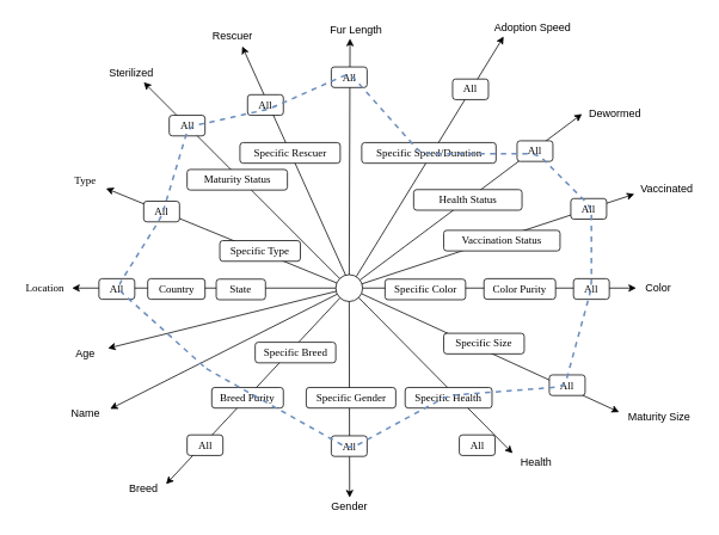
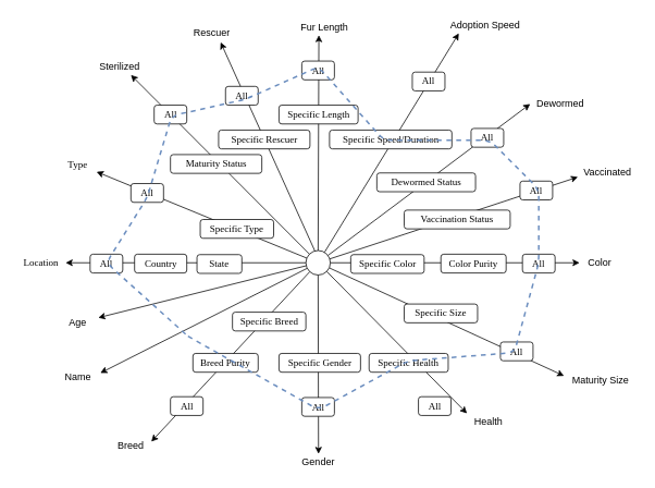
+ <mxCell id="34" value="Specific Length&lt;br&gt;" style="whiteSpace=wrap;html=1;rounded=1;shadow=0;labelBackgroundColor=none;strokeColor=#000000;strokeWidth=1;fillColor=#ffffff;fontFamily=Verdana;fontSize=12;fontColor=#000000;align=center;glass=0;" parent="1" vertex="1"><mxGeometry x="341.5" y="128" width="97" height="23" as="geometry" /></mxCell>
- <mxCell id="42" value="Health Status&lt;br&gt;" style="whiteSpace=wrap;html=1;rounded=1;shadow=0;labelBackgroundColor=none;strokeColor=#000000;strokeWidth=1;fillColor=#ffffff;fontFamily=Verdana;fontSize=12;fontColor=#000000;align=center;glass=0;" parent="1" vertex="1"><mxGeometry x="461.5" y="211" width="121" height="23" as="geometry" /></mxCell>
+ <mxCell id="42" value="Dewormed Status&lt;br&gt;" style="whiteSpace=wrap;html=1;rounded=1;shadow=0;labelBackgroundColor=none;strokeColor=#000000;strokeWidth=1;fillColor=#ffffff;fontFamily=Verdana;fontSize=12;fontColor=#000000;align=center;glass=0;" parent="1" vertex="1"><mxGeometry x="461.5" y="211" width="121" height="23" as="geometry" /></mxCell>
